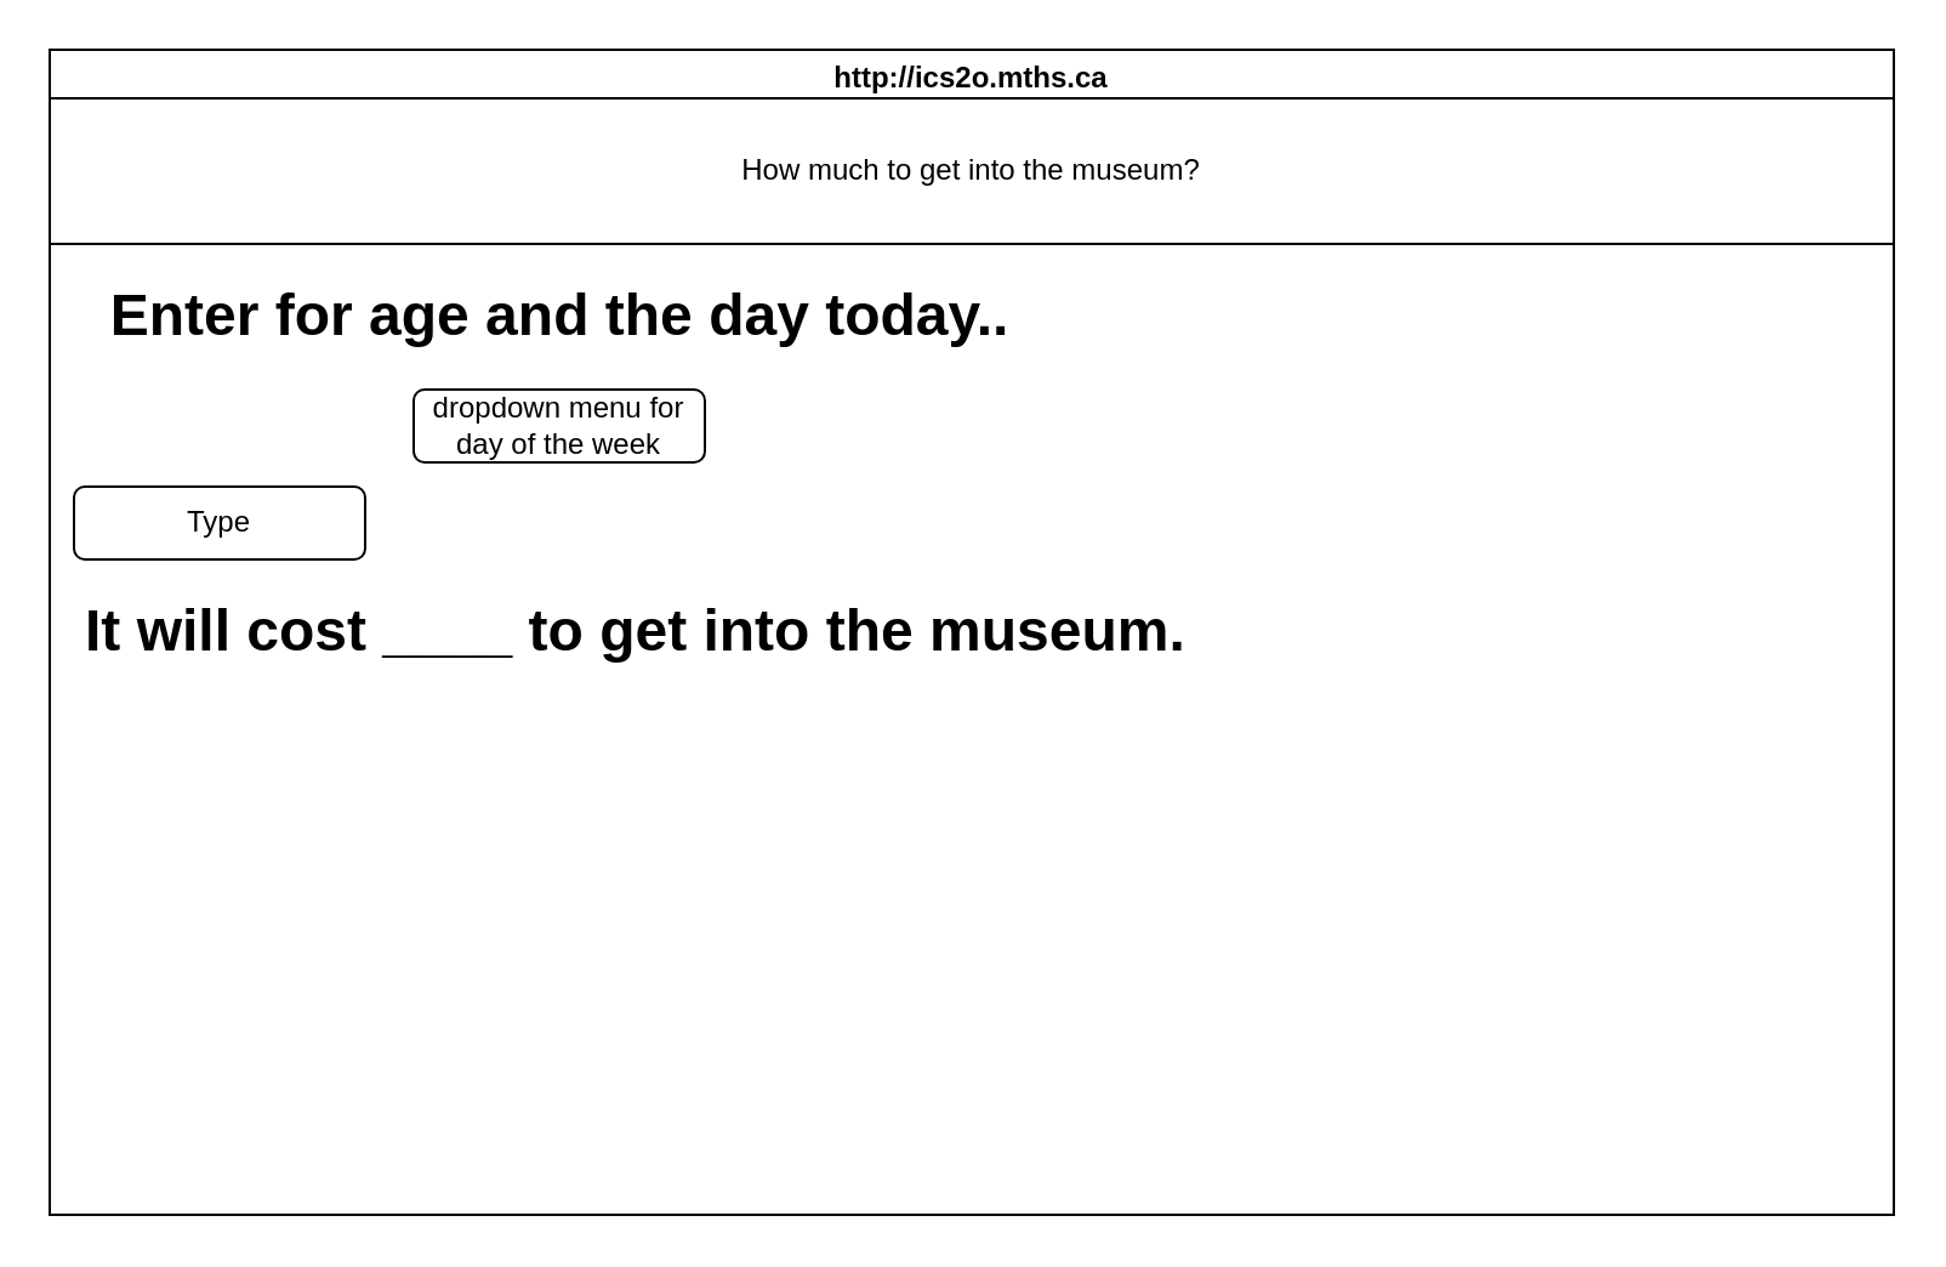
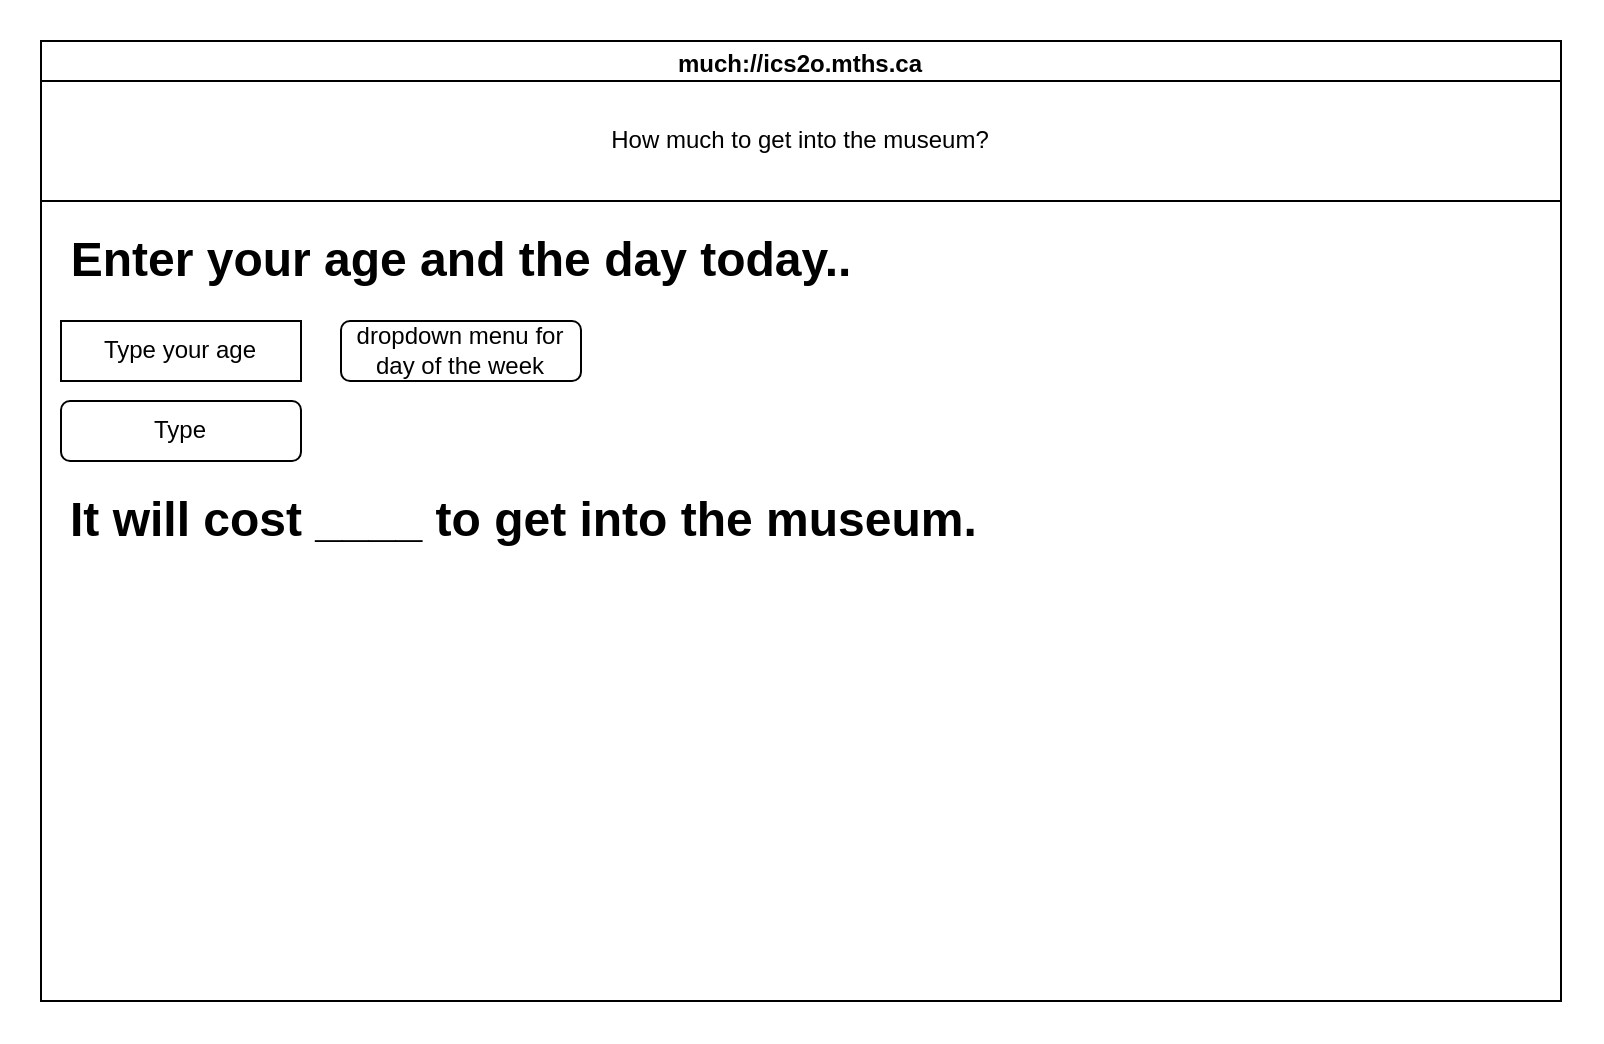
- <mxCell id="2" value="http://ics2o.mths.ca" style="swimlane;whiteSpace=wrap;html=1;" parent="1" vertex="1"><mxGeometry x="20" y="20" width="760" height="480" as="geometry" /></mxCell>
+ <mxCell id="2" value="much://ics2o.mths.ca" style="swimlane;whiteSpace=wrap;html=1;" parent="1" vertex="1"><mxGeometry x="20" y="20" width="760" height="480" as="geometry" /></mxCell>
- <mxCell id="5" value="Enter for age and the day today.." style="text;strokeColor=none;fillColor=none;html=1;fontSize=24;fontStyle=1;verticalAlign=middle;align=center;" vertex="1" parent="2"><mxGeometry x="160" y="90" width="100" height="40" as="geometry" /></mxCell>
+ <mxCell id="5" value="Enter your age and the day today.." style="text;strokeColor=none;fillColor=none;html=1;fontSize=24;fontStyle=1;verticalAlign=middle;align=center;" vertex="1" parent="2"><mxGeometry x="160" y="90" width="100" height="40" as="geometry" /></mxCell>
+ <mxCell id="4" value="Type your age" style="rounded=0;whiteSpace=wrap;html=1;" vertex="1" parent="2"><mxGeometry x="10" y="140" width="120" height="30" as="geometry" /></mxCell>
